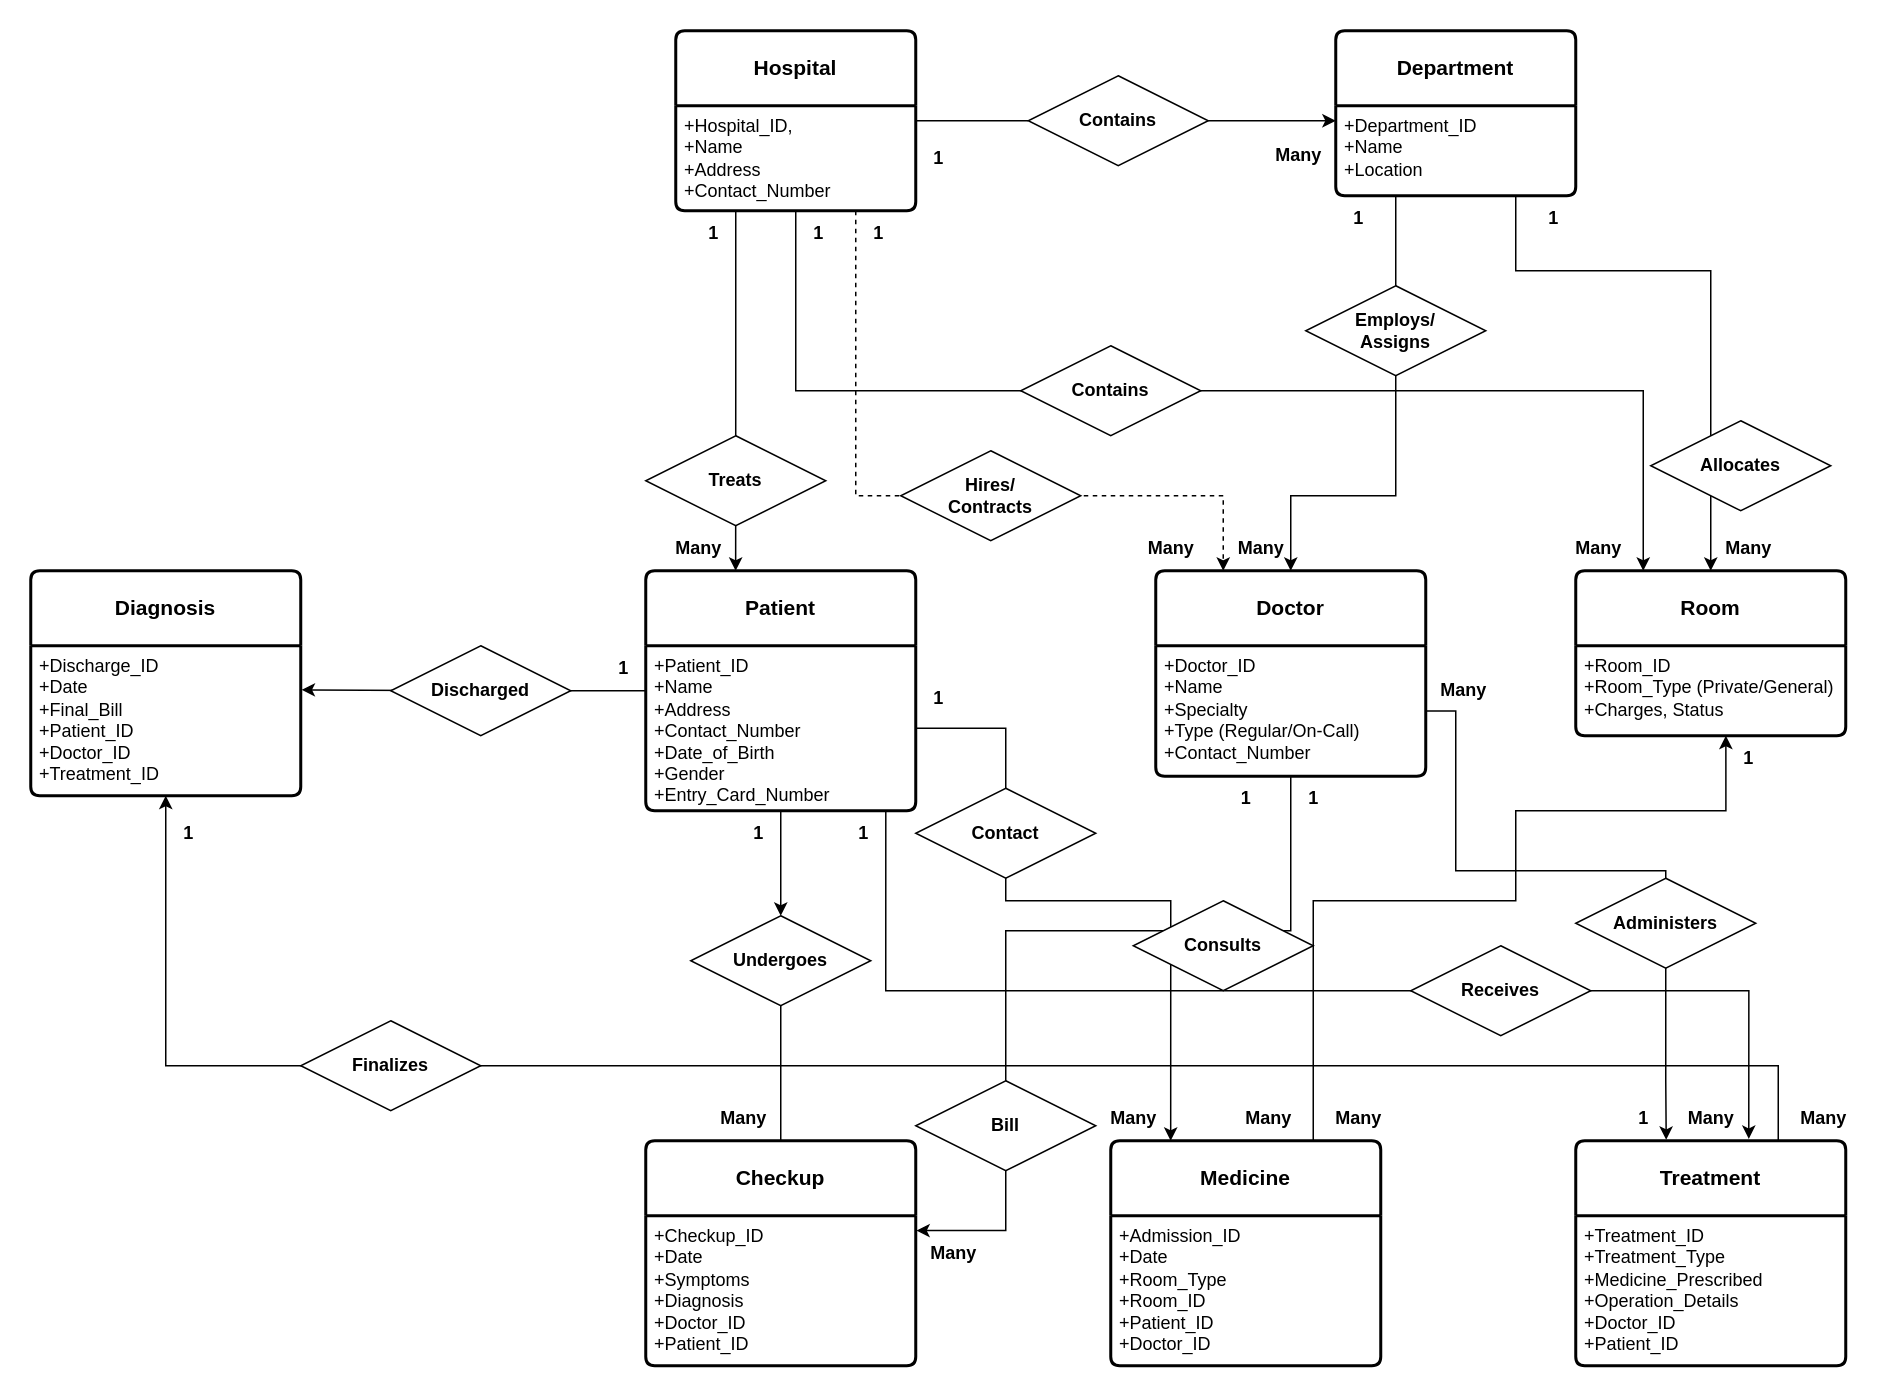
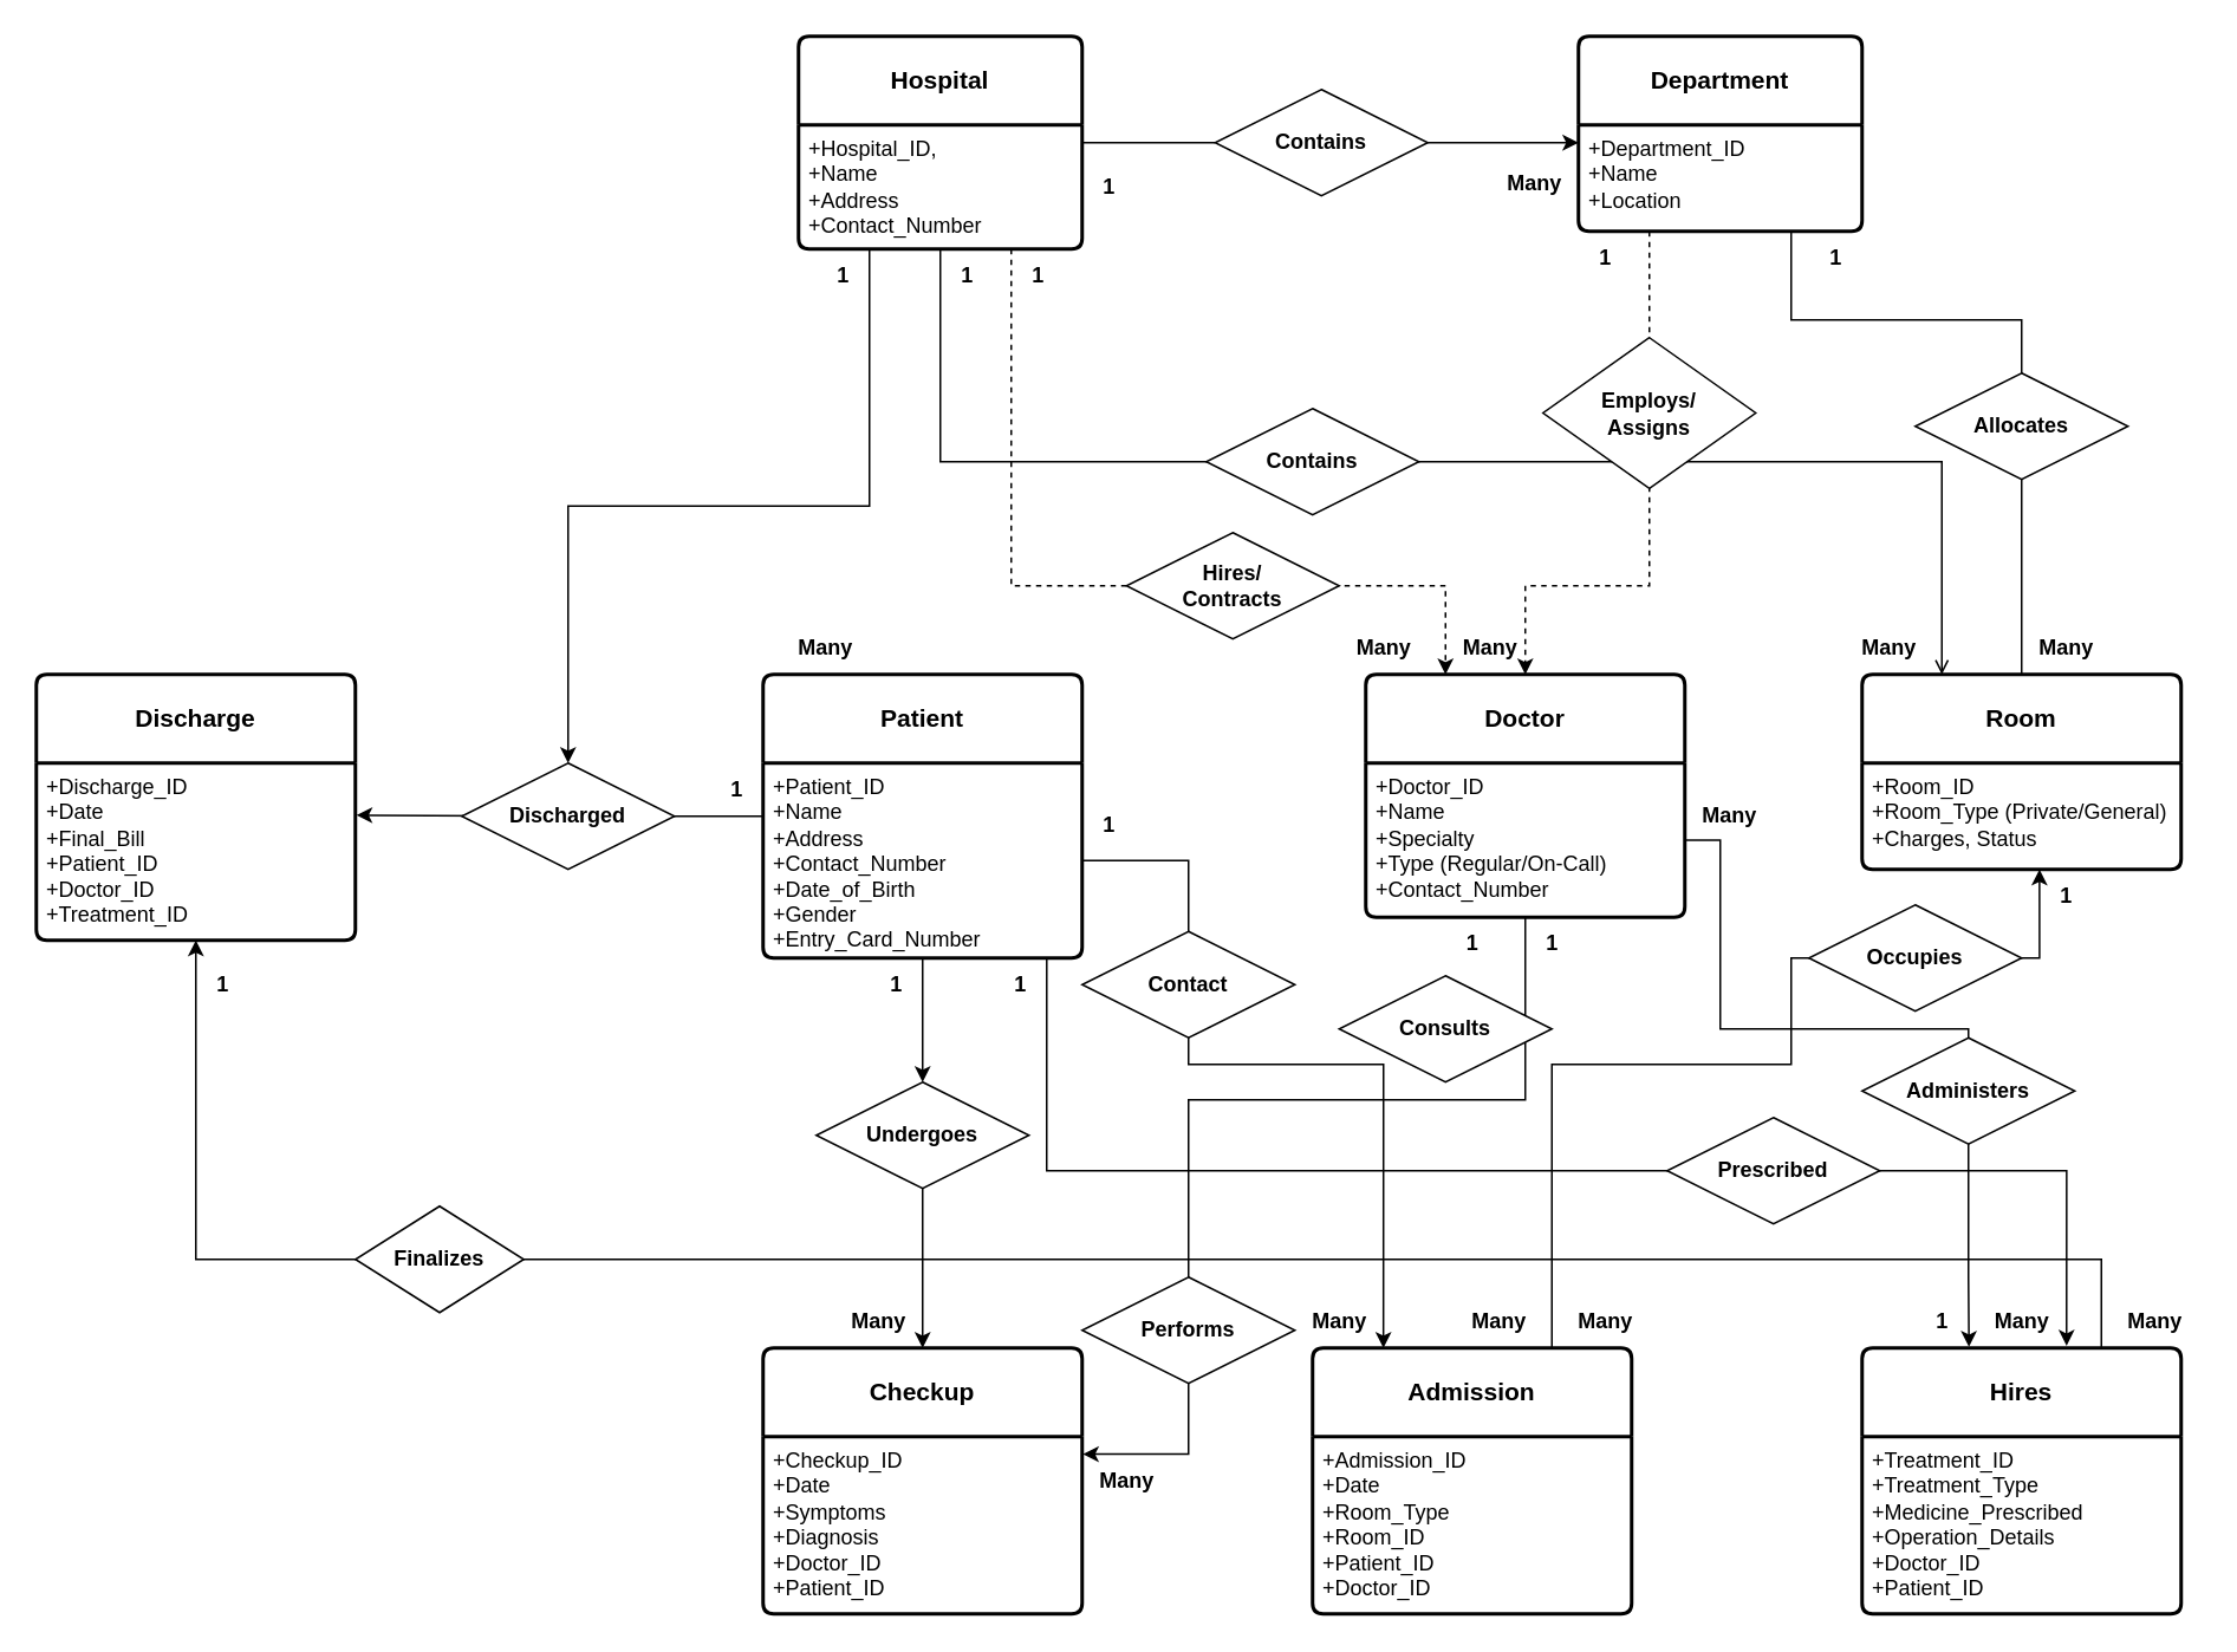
- <mxCell id="65" value="Employs/&lt;div&gt;Assigns&lt;br&gt;&lt;/div&gt;" style="shape=rhombus;perimeter=rhombusPerimeter;whiteSpace=wrap;html=1;align=center;fontStyle=1" vertex="1" parent="1"><mxGeometry x="870" y="190" width="120" height="60" as="geometry" /></mxCell>
+ <mxCell id="65" value="Employs/&lt;div&gt;Assigns&lt;br&gt;&lt;/div&gt;" style="shape=rhombus;perimeter=rhombusPerimeter;whiteSpace=wrap;html=1;align=center;fontStyle=1" vertex="1" parent="1"><mxGeometry x="870" y="190" width="120" height="85" as="geometry" /></mxCell>
- <mxCell id="66" value="&lt;div&gt;Allocates&lt;br&gt;&lt;/div&gt;" style="shape=rhombus;perimeter=rhombusPerimeter;whiteSpace=wrap;html=1;align=center;fontStyle=1" vertex="1" parent="1"><mxGeometry x="1100" y="280" width="120" height="60" as="geometry" /></mxCell>
+ <mxCell id="66" value="&lt;div&gt;Allocates&lt;br&gt;&lt;/div&gt;" style="shape=rhombus;perimeter=rhombusPerimeter;whiteSpace=wrap;html=1;align=center;fontStyle=1" vertex="1" parent="1"><mxGeometry x="1080" y="210" width="120" height="60" as="geometry" /></mxCell>
- <mxCell id="79" value="Treats" style="shape=rhombus;perimeter=rhombusPerimeter;whiteSpace=wrap;html=1;align=center;fontStyle=1" vertex="1" parent="1"><mxGeometry x="430" y="290" width="120" height="60" as="geometry" /></mxCell>
- <mxCell id="55" style="edgeStyle=orthogonalEdgeStyle;rounded=0;orthogonalLoop=1;jettySize=auto;html=1;exitX=0.25;exitY=1;exitDx=0;exitDy=0;entryX=0.5;entryY=0;entryDx=0;entryDy=0;" edge="1" parent="1" source="6" target="9"><mxGeometry relative="1" as="geometry"><Array as="points"><mxPoint x="930" y="330" /><mxPoint x="860" y="330" /></Array></mxGeometry></mxCell>
+ <mxCell id="55" style="edgeStyle=orthogonalEdgeStyle;rounded=0;orthogonalLoop=1;jettySize=auto;html=1;exitX=0.25;exitY=1;exitDx=0;exitDy=0;entryX=0.5;entryY=0;entryDx=0;entryDy=0;dashed=1;" edge="1" parent="1" source="6" target="9"><mxGeometry relative="1" as="geometry"><Array as="points"><mxPoint x="930" y="330" /><mxPoint x="860" y="330" /></Array></mxGeometry></mxCell>
- <mxCell id="80" value="Hires/&lt;div&gt;Contracts&lt;/div&gt;" style="shape=rhombus;perimeter=rhombusPerimeter;whiteSpace=wrap;html=1;align=center;fontStyle=1" vertex="1" parent="1"><mxGeometry x="600" y="300" width="120" height="60" as="geometry" /></mxCell>
+ <mxCell id="80" value="Hires/&lt;div&gt;Contracts&lt;/div&gt;" style="shape=rhombus;perimeter=rhombusPerimeter;whiteSpace=wrap;html=1;align=center;fontStyle=1" vertex="1" parent="1"><mxGeometry x="635" y="300" width="120" height="60" as="geometry" /></mxCell>
- <mxCell id="57" style="edgeStyle=orthogonalEdgeStyle;rounded=0;orthogonalLoop=1;jettySize=auto;html=1;exitX=0.25;exitY=1;exitDx=0;exitDy=0;entryX=0.333;entryY=0;entryDx=0;entryDy=0;entryPerimeter=0;" edge="1" parent="1" source="4" target="11"><mxGeometry relative="1" as="geometry" /></mxCell>
+ <mxCell id="57" style="edgeStyle=orthogonalEdgeStyle;rounded=0;orthogonalLoop=1;jettySize=auto;html=1;exitX=0.25;exitY=1;exitDx=0;exitDy=0;" edge="1" parent="1" source="4" target="76"><mxGeometry relative="1" as="geometry" /></mxCell>
- <mxCell id="52" style="edgeStyle=orthogonalEdgeStyle;rounded=0;orthogonalLoop=1;jettySize=auto;html=1;entryX=0.25;entryY=0;entryDx=0;entryDy=0;" edge="1" parent="1" source="4" target="7"><mxGeometry relative="1" as="geometry"><Array as="points"><mxPoint x="530" y="260" /><mxPoint x="1095" y="260" /></Array></mxGeometry></mxCell>
+ <mxCell id="52" style="edgeStyle=orthogonalEdgeStyle;rounded=0;orthogonalLoop=1;jettySize=auto;html=1;entryX=0.25;entryY=0;entryDx=0;entryDy=0;endArrow=open;" edge="1" parent="1" source="4" target="7"><mxGeometry relative="1" as="geometry"><Array as="points"><mxPoint x="530" y="260" /><mxPoint x="1095" y="260" /></Array></mxGeometry></mxCell>
- <mxCell id="56" style="edgeStyle=orthogonalEdgeStyle;rounded=0;orthogonalLoop=1;jettySize=auto;html=1;exitX=0.75;exitY=1;exitDx=0;exitDy=0;entryX=0.5;entryY=0;entryDx=0;entryDy=0;" edge="1" parent="1" source="6" target="7"><mxGeometry relative="1" as="geometry"><Array as="points"><mxPoint x="1010" y="180" /><mxPoint x="1140" y="180" /></Array></mxGeometry></mxCell>
+ <mxCell id="56" style="edgeStyle=orthogonalEdgeStyle;rounded=0;orthogonalLoop=1;jettySize=auto;html=1;exitX=0.75;exitY=1;exitDx=0;exitDy=0;entryX=0.5;entryY=0;entryDx=0;entryDy=0;endArrow=none;" edge="1" parent="1" source="6" target="7"><mxGeometry relative="1" as="geometry"><Array as="points"><mxPoint x="1010" y="180" /><mxPoint x="1140" y="180" /></Array></mxGeometry></mxCell>
- <mxCell id="20" value="Diagnosis" style="swimlane;childLayout=stackLayout;horizontal=1;startSize=50;horizontalStack=0;rounded=1;fontSize=14;fontStyle=1;strokeWidth=2;resizeParent=0;resizeLast=1;shadow=0;dashed=0;align=center;arcSize=4;whiteSpace=wrap;html=1;" vertex="1" parent="1"><mxGeometry x="20" y="380" width="180" height="150" as="geometry"><mxRectangle x="190" y="400" width="90" height="50" as="alternateBounds" /></mxGeometry></mxCell>
+ <mxCell id="20" value="Discharge" style="swimlane;childLayout=stackLayout;horizontal=1;startSize=50;horizontalStack=0;rounded=1;fontSize=14;fontStyle=1;strokeWidth=2;resizeParent=0;resizeLast=1;shadow=0;dashed=0;align=center;arcSize=4;whiteSpace=wrap;html=1;" vertex="1" parent="1"><mxGeometry x="20" y="380" width="180" height="150" as="geometry"><mxRectangle x="190" y="400" width="90" height="50" as="alternateBounds" /></mxGeometry></mxCell>
+ <mxCell id="72" value="&lt;div&gt;Occupies&lt;br&gt;&lt;/div&gt;" style="shape=rhombus;perimeter=rhombusPerimeter;whiteSpace=wrap;html=1;align=center;fontStyle=1" vertex="1" parent="1"><mxGeometry x="1020" y="510" width="120" height="60" as="geometry" /></mxCell>
- <mxCell id="73" value="&lt;div&gt;Consults&lt;br&gt;&lt;/div&gt;" style="shape=rhombus;perimeter=rhombusPerimeter;whiteSpace=wrap;html=1;align=center;fontStyle=1" vertex="1" parent="1"><mxGeometry x="755" y="600" width="120" height="60" as="geometry" /></mxCell>
+ <mxCell id="73" value="&lt;div&gt;Consults&lt;br&gt;&lt;/div&gt;" style="shape=rhombus;perimeter=rhombusPerimeter;whiteSpace=wrap;html=1;align=center;fontStyle=1" vertex="1" parent="1"><mxGeometry x="755" y="550" width="120" height="60" as="geometry" /></mxCell>
- <mxCell id="74" value="Receives" style="shape=rhombus;perimeter=rhombusPerimeter;whiteSpace=wrap;html=1;align=center;fontStyle=1" vertex="1" parent="1"><mxGeometry x="940" y="630" width="120" height="60" as="geometry" /></mxCell>
+ <mxCell id="74" value="Prescribed" style="shape=rhombus;perimeter=rhombusPerimeter;whiteSpace=wrap;html=1;align=center;fontStyle=1" vertex="1" parent="1"><mxGeometry x="940" y="630" width="120" height="60" as="geometry" /></mxCell>
- <mxCell id="77" value="Finalizes" style="shape=rhombus;perimeter=rhombusPerimeter;whiteSpace=wrap;html=1;align=center;fontStyle=1" vertex="1" parent="1"><mxGeometry x="200" y="680" width="120" height="60" as="geometry" /></mxCell>
+ <mxCell id="77" value="Finalizes" style="shape=rhombus;perimeter=rhombusPerimeter;whiteSpace=wrap;html=1;align=center;fontStyle=1" vertex="1" parent="1"><mxGeometry x="200" y="680" width="95" height="60" as="geometry" /></mxCell>
- <mxCell id="70" value="&lt;div&gt;Bill&lt;br&gt;&lt;/div&gt;" style="shape=rhombus;perimeter=rhombusPerimeter;whiteSpace=wrap;html=1;align=center;fontStyle=1" vertex="1" parent="1"><mxGeometry x="610" y="720" width="120" height="60" as="geometry" /></mxCell>
+ <mxCell id="70" value="&lt;div&gt;Performs&lt;br&gt;&lt;/div&gt;" style="shape=rhombus;perimeter=rhombusPerimeter;whiteSpace=wrap;html=1;align=center;fontStyle=1" vertex="1" parent="1"><mxGeometry x="610" y="720" width="120" height="60" as="geometry" /></mxCell>
- <mxCell id="30" style="edgeStyle=orthogonalEdgeStyle;rounded=0;orthogonalLoop=1;jettySize=auto;html=1;entryX=0.5;entryY=0;entryDx=0;entryDy=0;endArrow=none;" edge="1" parent="1" source="68" target="15"><mxGeometry relative="1" as="geometry" /></mxCell>
+ <mxCell id="30" style="edgeStyle=orthogonalEdgeStyle;rounded=0;orthogonalLoop=1;jettySize=auto;html=1;entryX=0.5;entryY=0;entryDx=0;entryDy=0;" edge="1" parent="1" source="68" target="15"><mxGeometry relative="1" as="geometry" /></mxCell>
- <mxCell id="13" value="Medicine" style="swimlane;childLayout=stackLayout;horizontal=1;startSize=50;horizontalStack=0;rounded=1;fontSize=14;fontStyle=1;strokeWidth=2;resizeParent=0;resizeLast=1;shadow=0;dashed=0;align=center;arcSize=4;whiteSpace=wrap;html=1;" vertex="1" parent="1"><mxGeometry x="740" y="760" width="180" height="150" as="geometry"><mxRectangle x="190" y="400" width="90" height="50" as="alternateBounds" /></mxGeometry></mxCell>
+ <mxCell id="13" value="Admission" style="swimlane;childLayout=stackLayout;horizontal=1;startSize=50;horizontalStack=0;rounded=1;fontSize=14;fontStyle=1;strokeWidth=2;resizeParent=0;resizeLast=1;shadow=0;dashed=0;align=center;arcSize=4;whiteSpace=wrap;html=1;" vertex="1" parent="1"><mxGeometry x="740" y="760" width="180" height="150" as="geometry"><mxRectangle x="190" y="400" width="90" height="50" as="alternateBounds" /></mxGeometry></mxCell>
- <mxCell id="18" value="Treatment" style="swimlane;childLayout=stackLayout;horizontal=1;startSize=50;horizontalStack=0;rounded=1;fontSize=14;fontStyle=1;strokeWidth=2;resizeParent=0;resizeLast=1;shadow=0;dashed=0;align=center;arcSize=4;whiteSpace=wrap;html=1;" vertex="1" parent="1"><mxGeometry x="1050" y="760" width="180" height="150" as="geometry"><mxRectangle x="190" y="400" width="90" height="50" as="alternateBounds" /></mxGeometry></mxCell>
+ <mxCell id="18" value="Hires" style="swimlane;childLayout=stackLayout;horizontal=1;startSize=50;horizontalStack=0;rounded=1;fontSize=14;fontStyle=1;strokeWidth=2;resizeParent=0;resizeLast=1;shadow=0;dashed=0;align=center;arcSize=4;whiteSpace=wrap;html=1;" vertex="1" parent="1"><mxGeometry x="1050" y="760" width="180" height="150" as="geometry"><mxRectangle x="190" y="400" width="90" height="50" as="alternateBounds" /></mxGeometry></mxCell>
